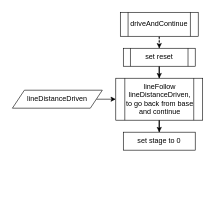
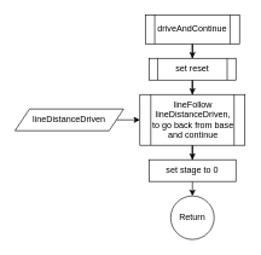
- <mxCell id="2" value="" style="edgeStyle=orthogonalEdgeStyle;rounded=0;orthogonalLoop=1;jettySize=auto;html=1;entryX=0.5;entryY=0;entryDx=0;entryDy=0;dashed=1;" edge="1" parent="1" source="3" target="5"><mxGeometry relative="1" as="geometry"><mxPoint x="265" y="130" as="targetPoint" /></mxGeometry></mxCell>
+ <mxCell id="2" value="" style="edgeStyle=orthogonalEdgeStyle;rounded=0;orthogonalLoop=1;jettySize=auto;html=1;entryX=0.5;entryY=0;entryDx=0;entryDy=0;" edge="1" parent="1" source="3" target="5"><mxGeometry relative="1" as="geometry"><mxPoint x="265" y="130" as="targetPoint" /></mxGeometry></mxCell>
+ <mxCell id="10" style="edgeStyle=orthogonalEdgeStyle;rounded=0;orthogonalLoop=1;jettySize=auto;html=1;exitX=0.5;exitY=1;exitDx=0;exitDy=0;entryX=0.5;entryY=0;entryDx=0;entryDy=0;" edge="1" parent="1" source="11" target="12"><mxGeometry relative="1" as="geometry" /></mxCell>
+ <mxCell id="12" value="Return" style="ellipse;whiteSpace=wrap;html=1;aspect=fixed;" vertex="1" parent="1"><mxGeometry x="235" y="270" width="60" height="60" as="geometry" /></mxCell>
